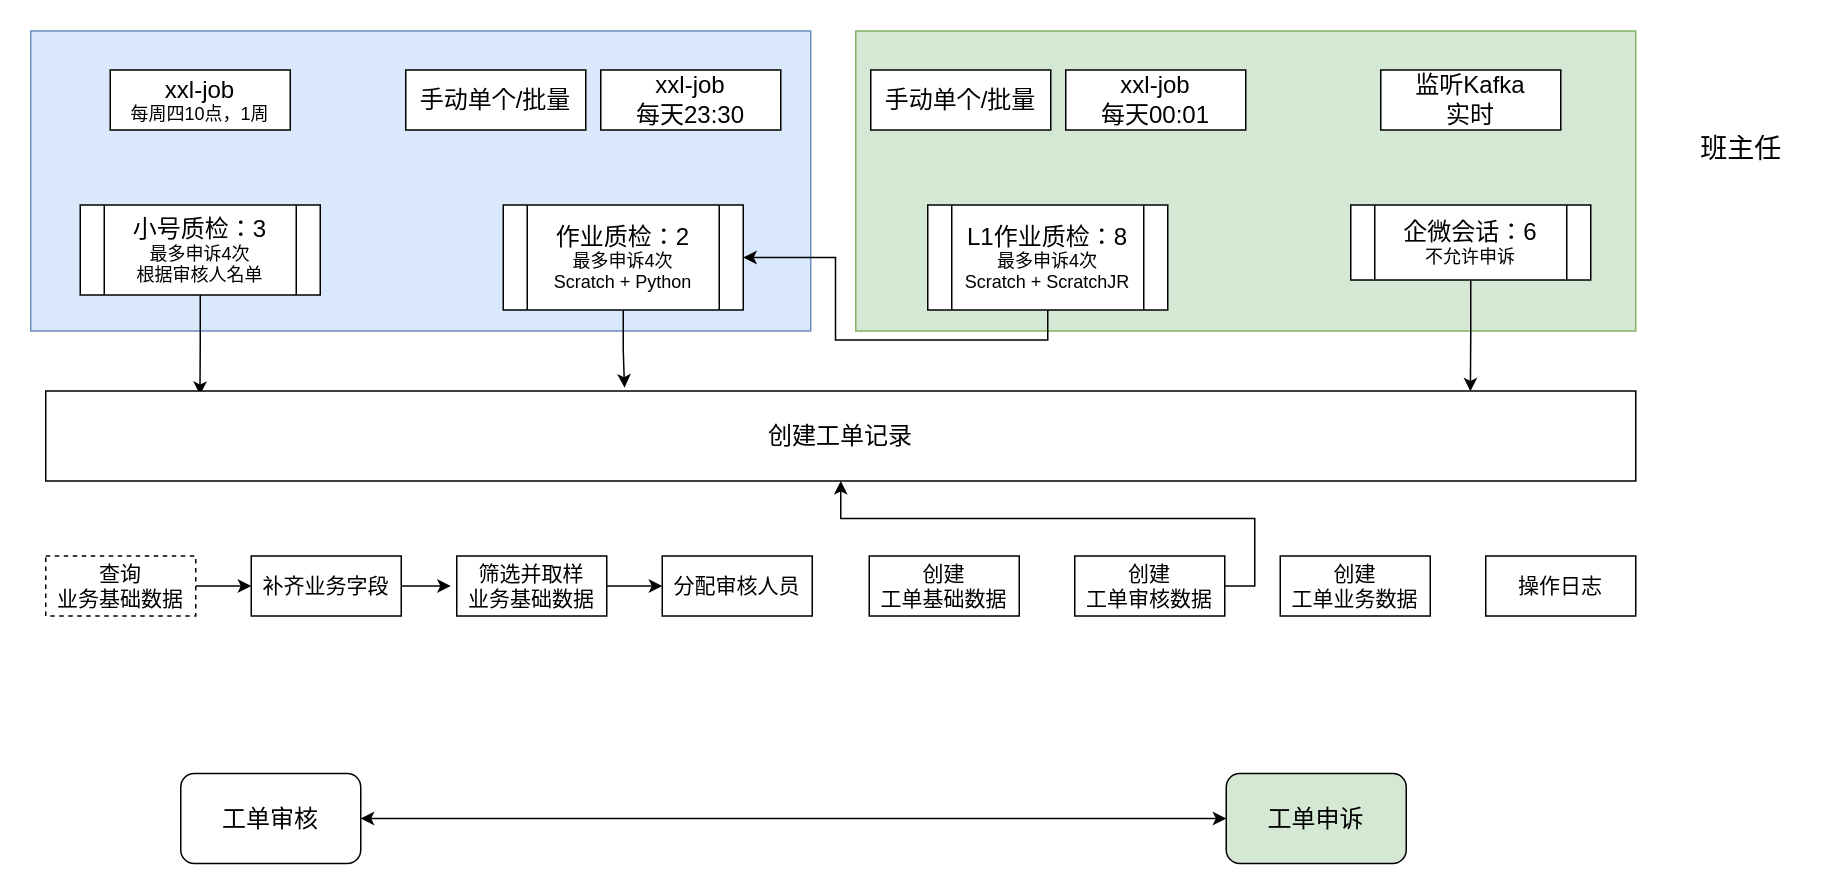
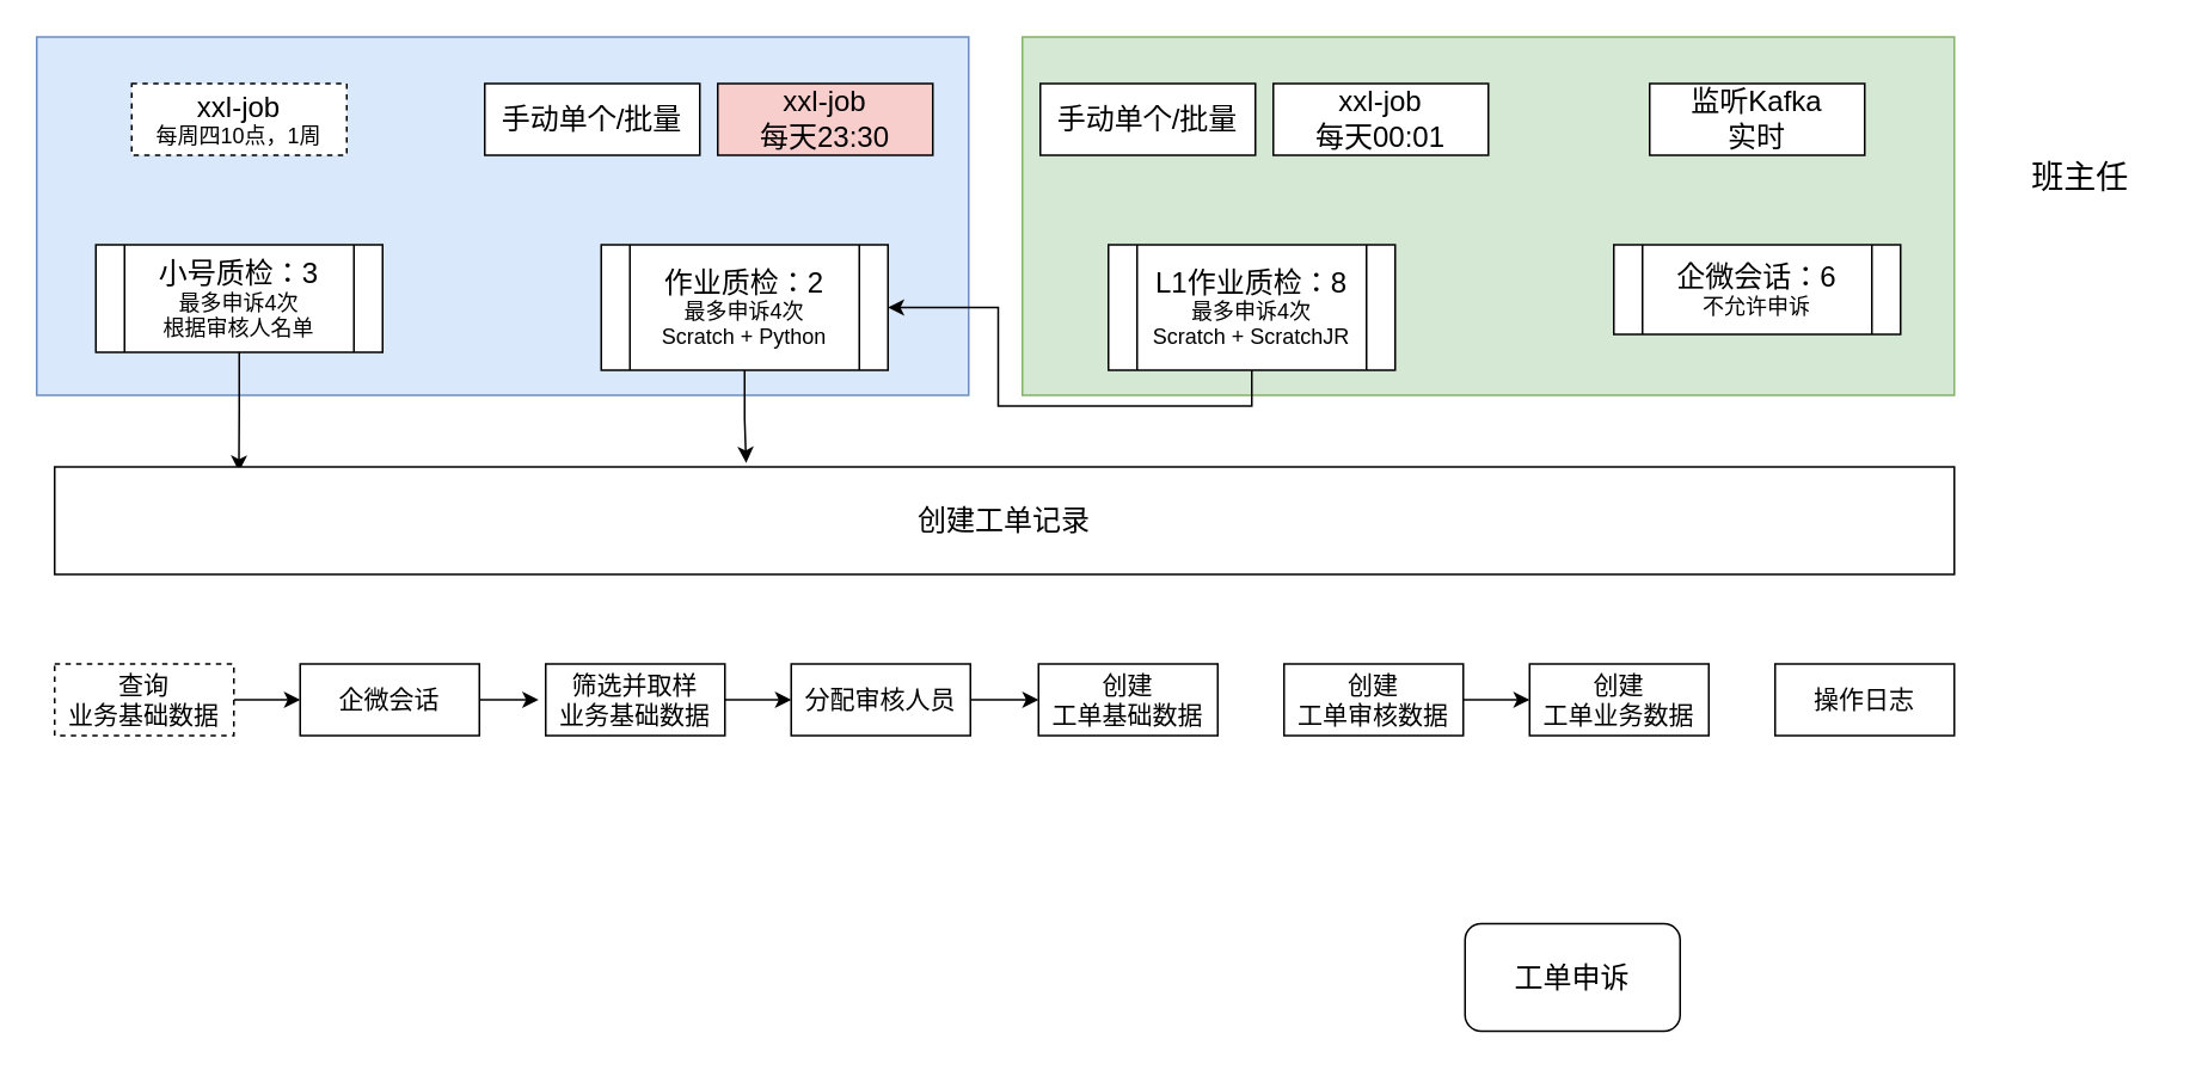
- <mxCell id="10" value="&lt;span style=&quot;font-size: 16px;&quot;&gt;xxl-job&lt;/span&gt;&lt;br&gt;&lt;font style=&quot;font-size: 12px;&quot;&gt;每周四10点，1周&lt;/font&gt;" style="rounded=0;whiteSpace=wrap;html=1;" vertex="1" parent="1"><mxGeometry x="73" y="46" width="120" height="40" as="geometry" /></mxCell>
+ <mxCell id="10" value="&lt;span style=&quot;font-size: 16px;&quot;&gt;xxl-job&lt;/span&gt;&lt;br&gt;&lt;font style=&quot;font-size: 12px;&quot;&gt;每周四10点，1周&lt;/font&gt;" style="rounded=0;whiteSpace=wrap;html=1;dashed=1;" vertex="1" parent="1"><mxGeometry x="73" y="46" width="120" height="40" as="geometry" /></mxCell>
- <mxCell id="11" value="&lt;span style=&quot;font-size: 16px;&quot;&gt;xxl-job&lt;br&gt;每&lt;/span&gt;&lt;font style=&quot;font-size: 16px;&quot;&gt;天23:30&lt;/font&gt;" style="rounded=0;whiteSpace=wrap;html=1;" vertex="1" parent="1"><mxGeometry x="400" y="46" width="120" height="40" as="geometry" /></mxCell>
+ <mxCell id="11" value="&lt;span style=&quot;font-size: 16px;&quot;&gt;xxl-job&lt;br&gt;每&lt;/span&gt;&lt;font style=&quot;font-size: 16px;&quot;&gt;天23:30&lt;/font&gt;" style="rounded=0;whiteSpace=wrap;html=1;fillColor=#f8cecc;" vertex="1" parent="1"><mxGeometry x="400" y="46" width="120" height="40" as="geometry" /></mxCell>
- <mxCell id="13" style="edgeStyle=orthogonalEdgeStyle;rounded=0;orthogonalLoop=1;jettySize=auto;html=1;exitX=0.5;exitY=1;exitDx=0;exitDy=0;entryX=0.896;entryY=0.004;entryDx=0;entryDy=0;entryPerimeter=0;" edge="1" parent="1" source="14" target="17"><mxGeometry relative="1" as="geometry" /></mxCell>
- <mxCell id="29" style="edgeStyle=orthogonalEdgeStyle;rounded=0;orthogonalLoop=1;jettySize=auto;html=1;exitX=1;exitY=0.5;exitDx=0;exitDy=0;" edge="1" parent="1" source="30" target="17"><mxGeometry relative="1" as="geometry" /></mxCell>
+ <mxCell id="29" style="edgeStyle=orthogonalEdgeStyle;rounded=0;orthogonalLoop=1;jettySize=auto;html=1;exitX=1;exitY=0.5;exitDx=0;exitDy=0;entryX=0;entryY=0.5;entryDx=0;entryDy=0;" edge="1" parent="1" source="30" target="31"><mxGeometry relative="1" as="geometry" /></mxCell>
- <mxCell id="23" value="&lt;font style=&quot;font-size: 14px;&quot;&gt;补齐业务字段&lt;/font&gt;" style="rounded=0;whiteSpace=wrap;html=1;" vertex="1" parent="1"><mxGeometry x="167" y="370" width="100" height="40" as="geometry" /></mxCell>
+ <mxCell id="23" value="&lt;font style=&quot;font-size: 14px;&quot;&gt;企微会话&lt;/font&gt;" style="rounded=0;whiteSpace=wrap;html=1;" vertex="1" parent="1"><mxGeometry x="167" y="370" width="100" height="40" as="geometry" /></mxCell>
+ <mxCell id="26" style="edgeStyle=orthogonalEdgeStyle;rounded=0;orthogonalLoop=1;jettySize=auto;html=1;exitX=1;exitY=0.5;exitDx=0;exitDy=0;" edge="1" parent="1" source="27" target="28"><mxGeometry relative="1" as="geometry" /></mxCell>
- <mxCell id="33" value="&lt;font style=&quot;font-size: 16px;&quot;&gt;工单审核&lt;/font&gt;" style="rounded=1;whiteSpace=wrap;html=1;" vertex="1" parent="1"><mxGeometry x="120" y="515" width="120" height="60" as="geometry" /></mxCell>
- <mxCell id="35" value="" style="endArrow=classic;startArrow=classic;html=1;rounded=0;exitX=0;exitY=0.5;exitDx=0;exitDy=0;entryX=1;entryY=0.5;entryDx=0;entryDy=0;" edge="1" parent="1" source="34" target="33"><mxGeometry width="50" height="50" relative="1" as="geometry"><mxPoint x="470" y="530" as="sourcePoint" /><mxPoint x="420" y="580" as="targetPoint" /></mxGeometry></mxCell>
- <mxCell id="34" value="&lt;font style=&quot;font-size: 16px;&quot;&gt;工单申诉&lt;/font&gt;" style="rounded=1;whiteSpace=wrap;html=1;fillColor=#d5e8d4;" vertex="1" parent="1"><mxGeometry x="817" y="515" width="120" height="60" as="geometry" /></mxCell>
+ <mxCell id="34" value="&lt;font style=&quot;font-size: 16px;&quot;&gt;工单申诉&lt;/font&gt;" style="rounded=1;whiteSpace=wrap;html=1;" vertex="1" parent="1"><mxGeometry x="817" y="515" width="120" height="60" as="geometry" /></mxCell>
